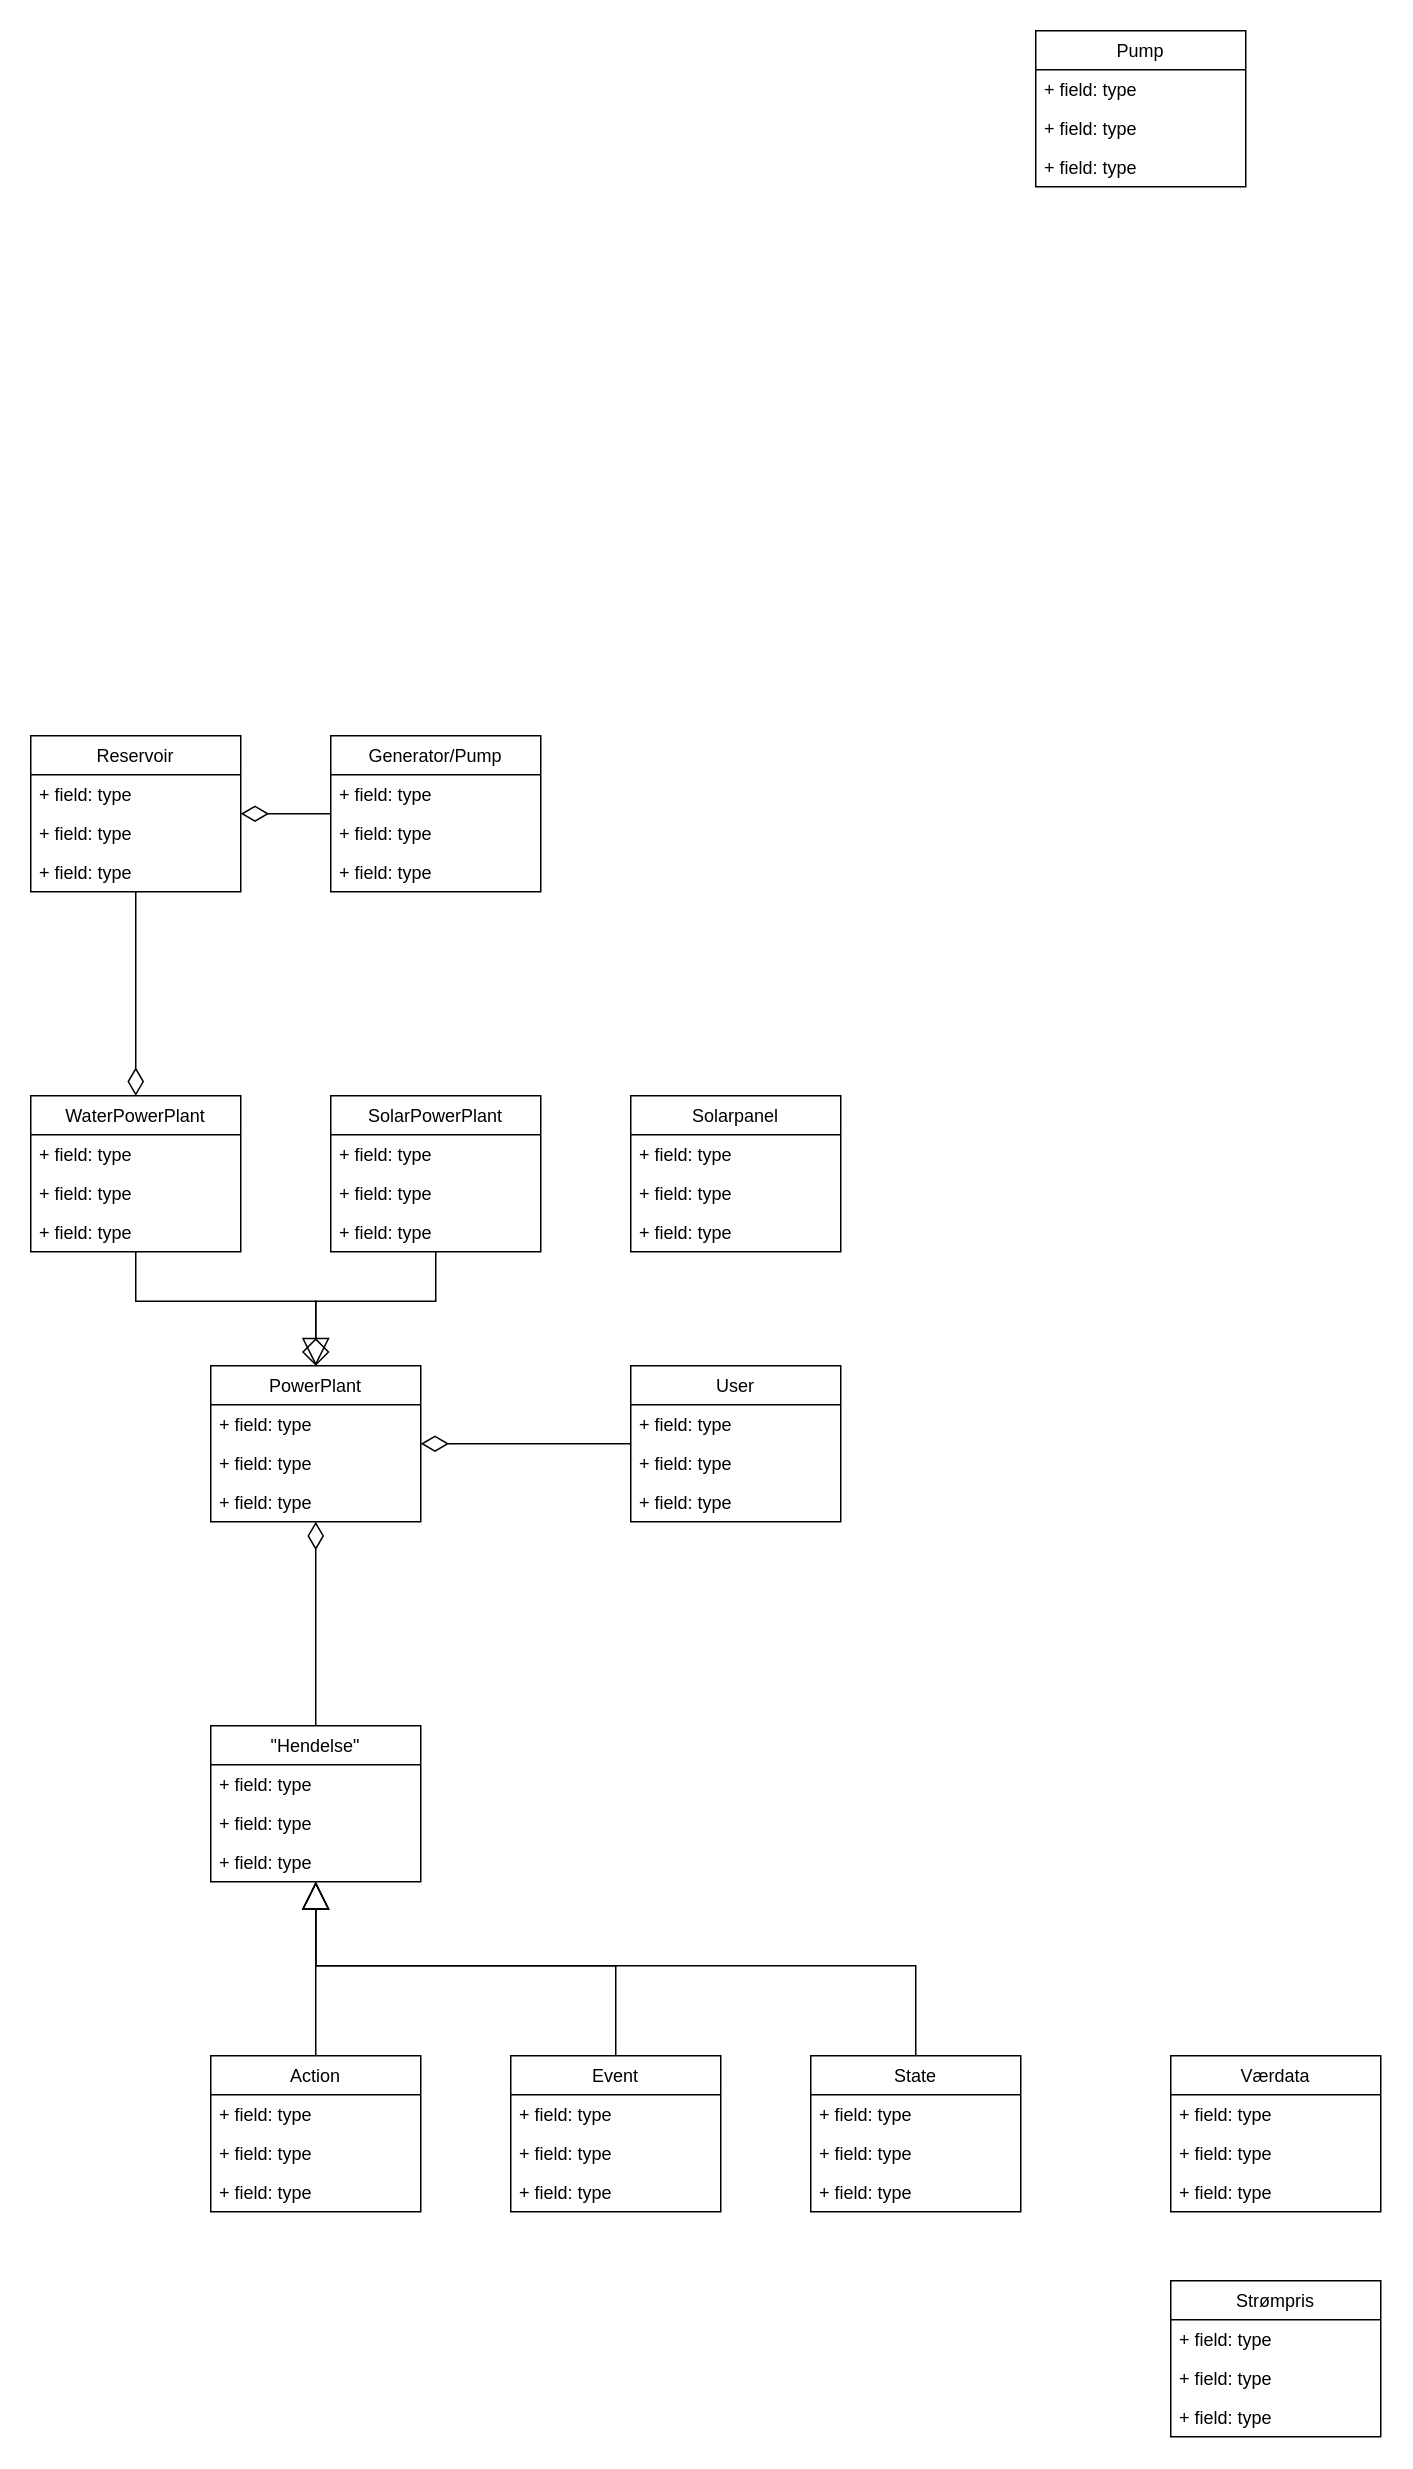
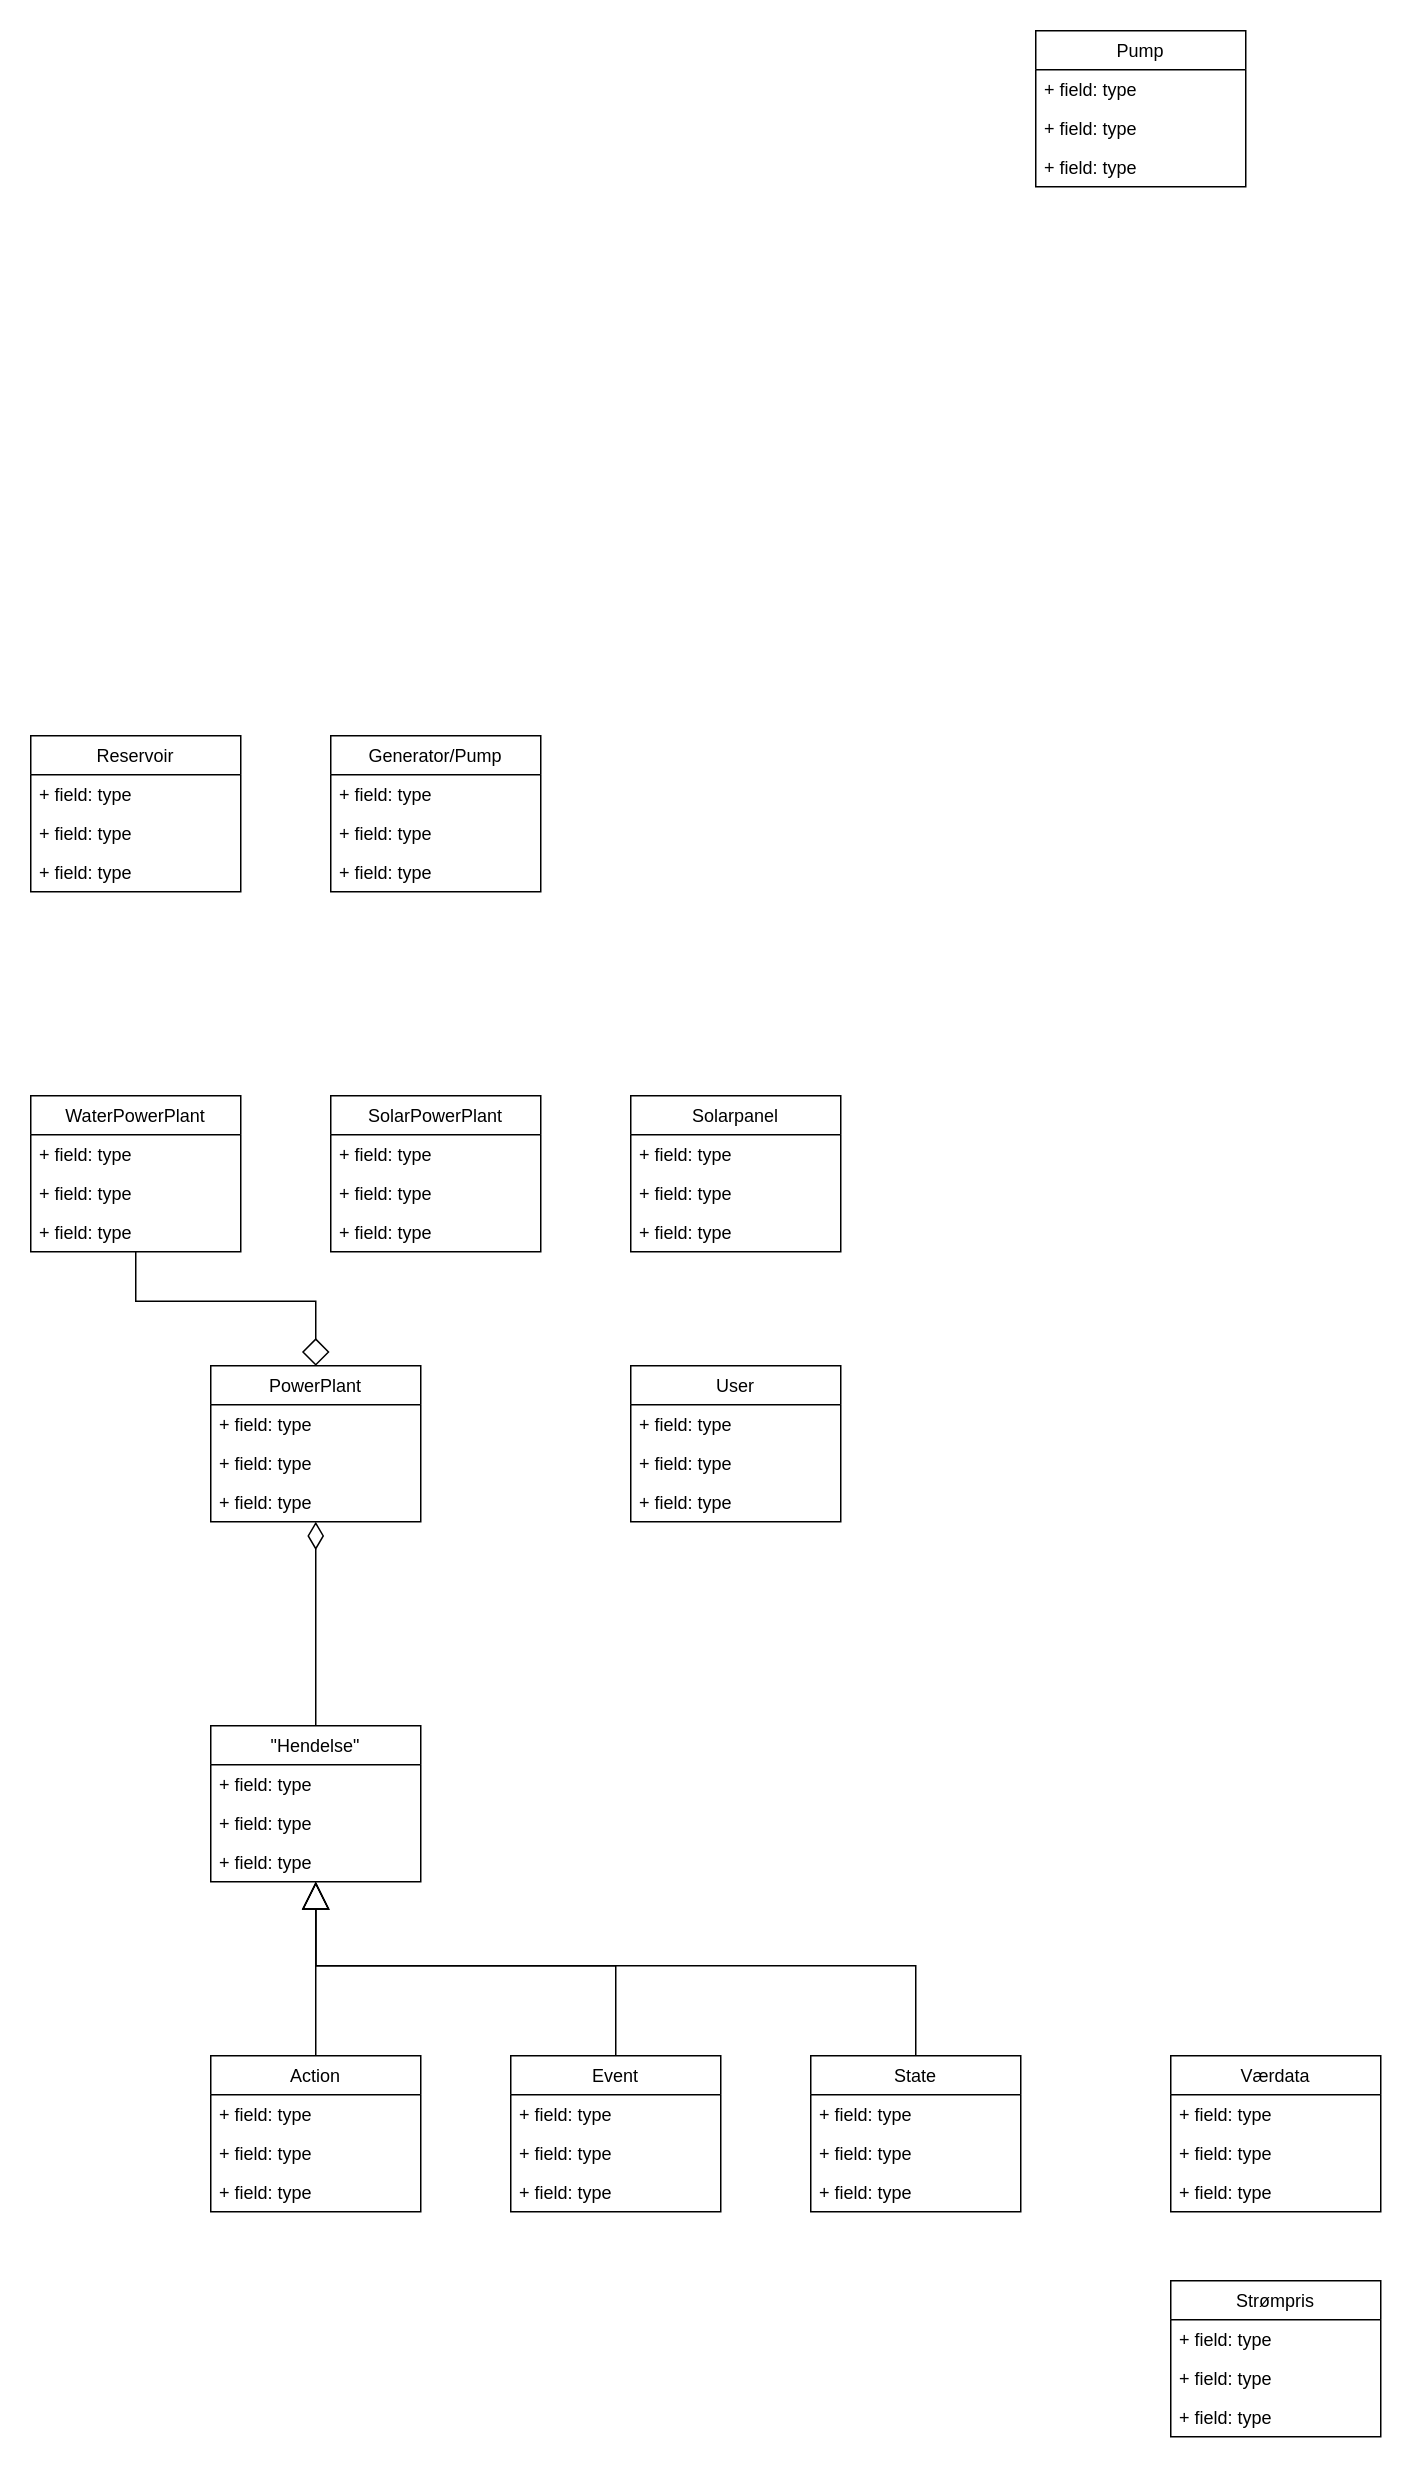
- <mxCell id="2" style="edgeStyle=orthogonalEdgeStyle;rounded=0;orthogonalLoop=1;jettySize=auto;html=1;endArrow=diamondThin;endFill=0;endSize=16;" parent="1" source="3" target="8" edge="1"><mxGeometry relative="1" as="geometry" /></mxCell>
- <mxCell id="7" style="edgeStyle=orthogonalEdgeStyle;rounded=0;orthogonalLoop=1;jettySize=auto;html=1;endArrow=diamondThin;endFill=0;endSize=16;" parent="1" source="8" target="27" edge="1"><mxGeometry relative="1" as="geometry" /></mxCell>
- <mxCell id="21" style="edgeStyle=orthogonalEdgeStyle;rounded=0;orthogonalLoop=1;jettySize=auto;html=1;endArrow=block;endFill=0;endSize=16;" parent="1" source="22" target="35" edge="1"><mxGeometry relative="1" as="geometry" /></mxCell>
- <mxCell id="12" style="edgeStyle=orthogonalEdgeStyle;rounded=0;orthogonalLoop=1;jettySize=auto;html=1;endArrow=diamondThin;endFill=0;endSize=16;" parent="1" source="13" target="35" edge="1"><mxGeometry relative="1" as="geometry" /></mxCell>
